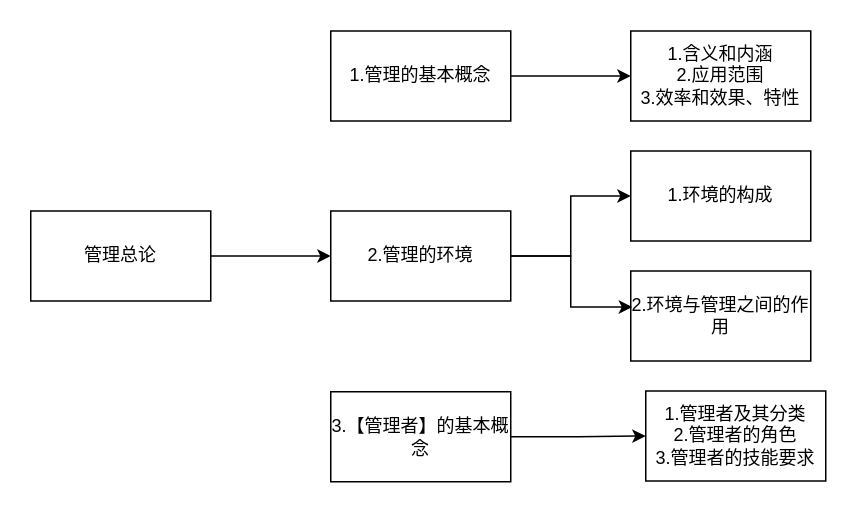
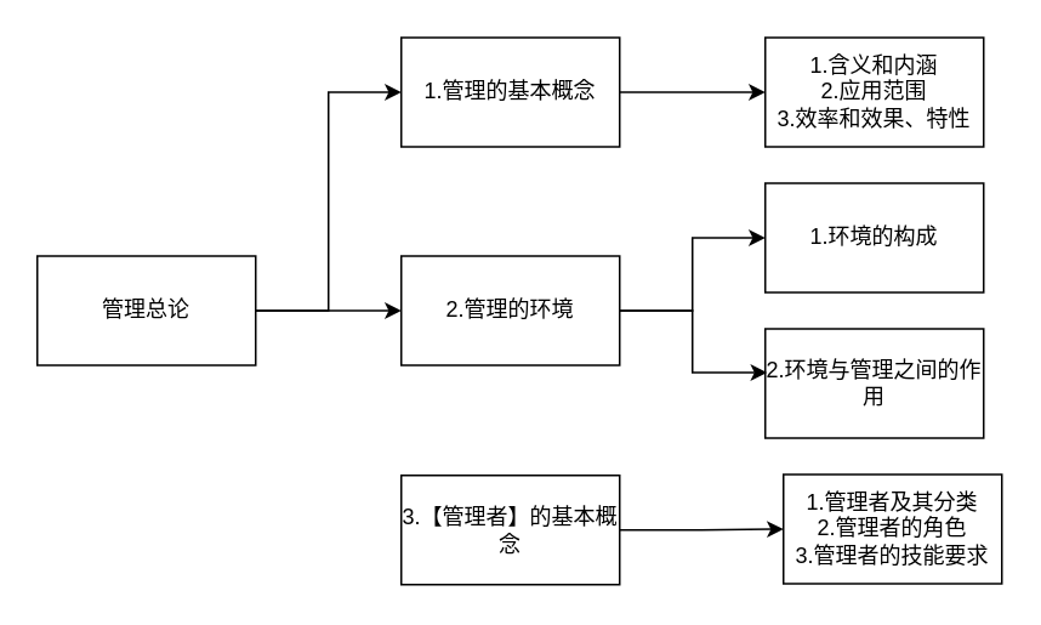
+ <mxCell id="2" value="" style="edgeStyle=orthogonalEdgeStyle;rounded=0;orthogonalLoop=1;jettySize=auto;html=1;entryX=0;entryY=0.5;entryDx=0;entryDy=0;" parent="1" source="4" target="6" edge="1"><mxGeometry relative="1" as="geometry" /></mxCell>
